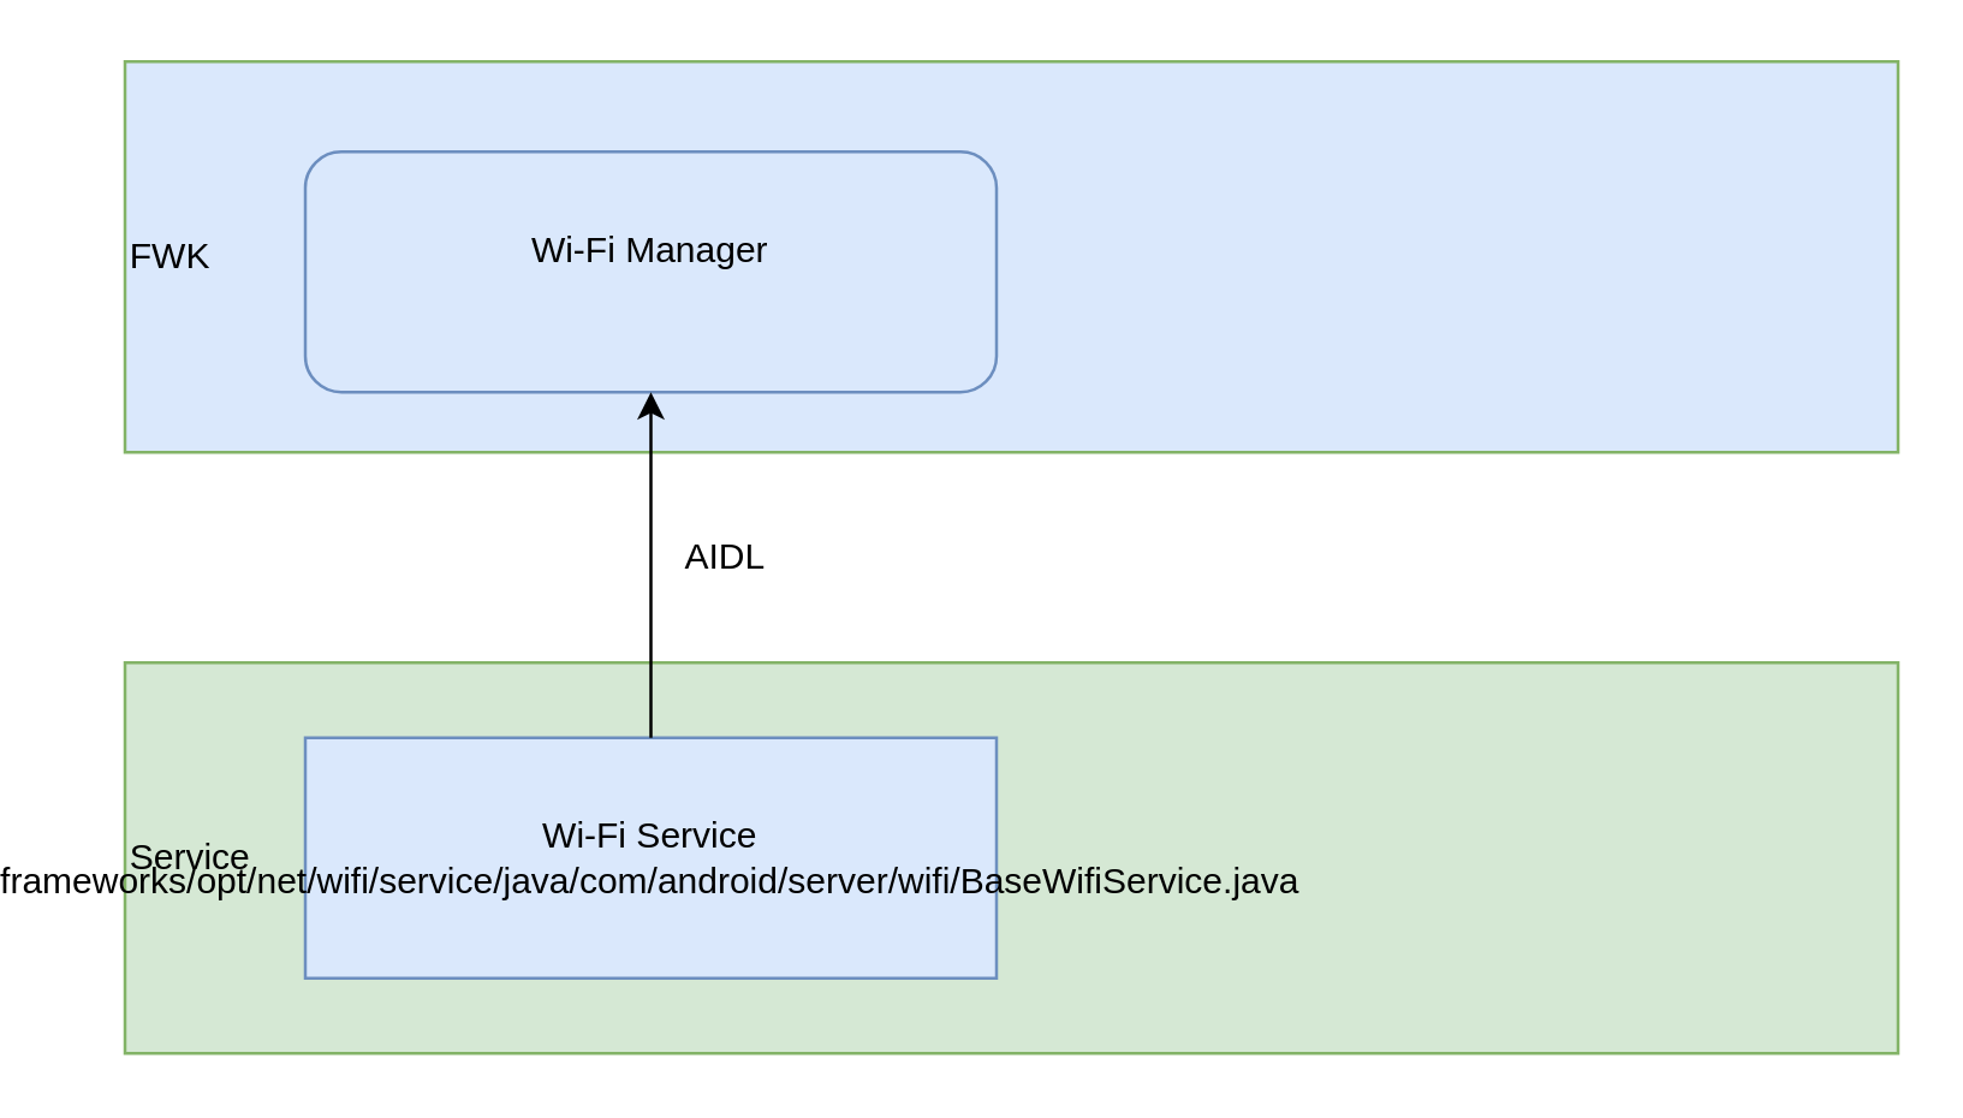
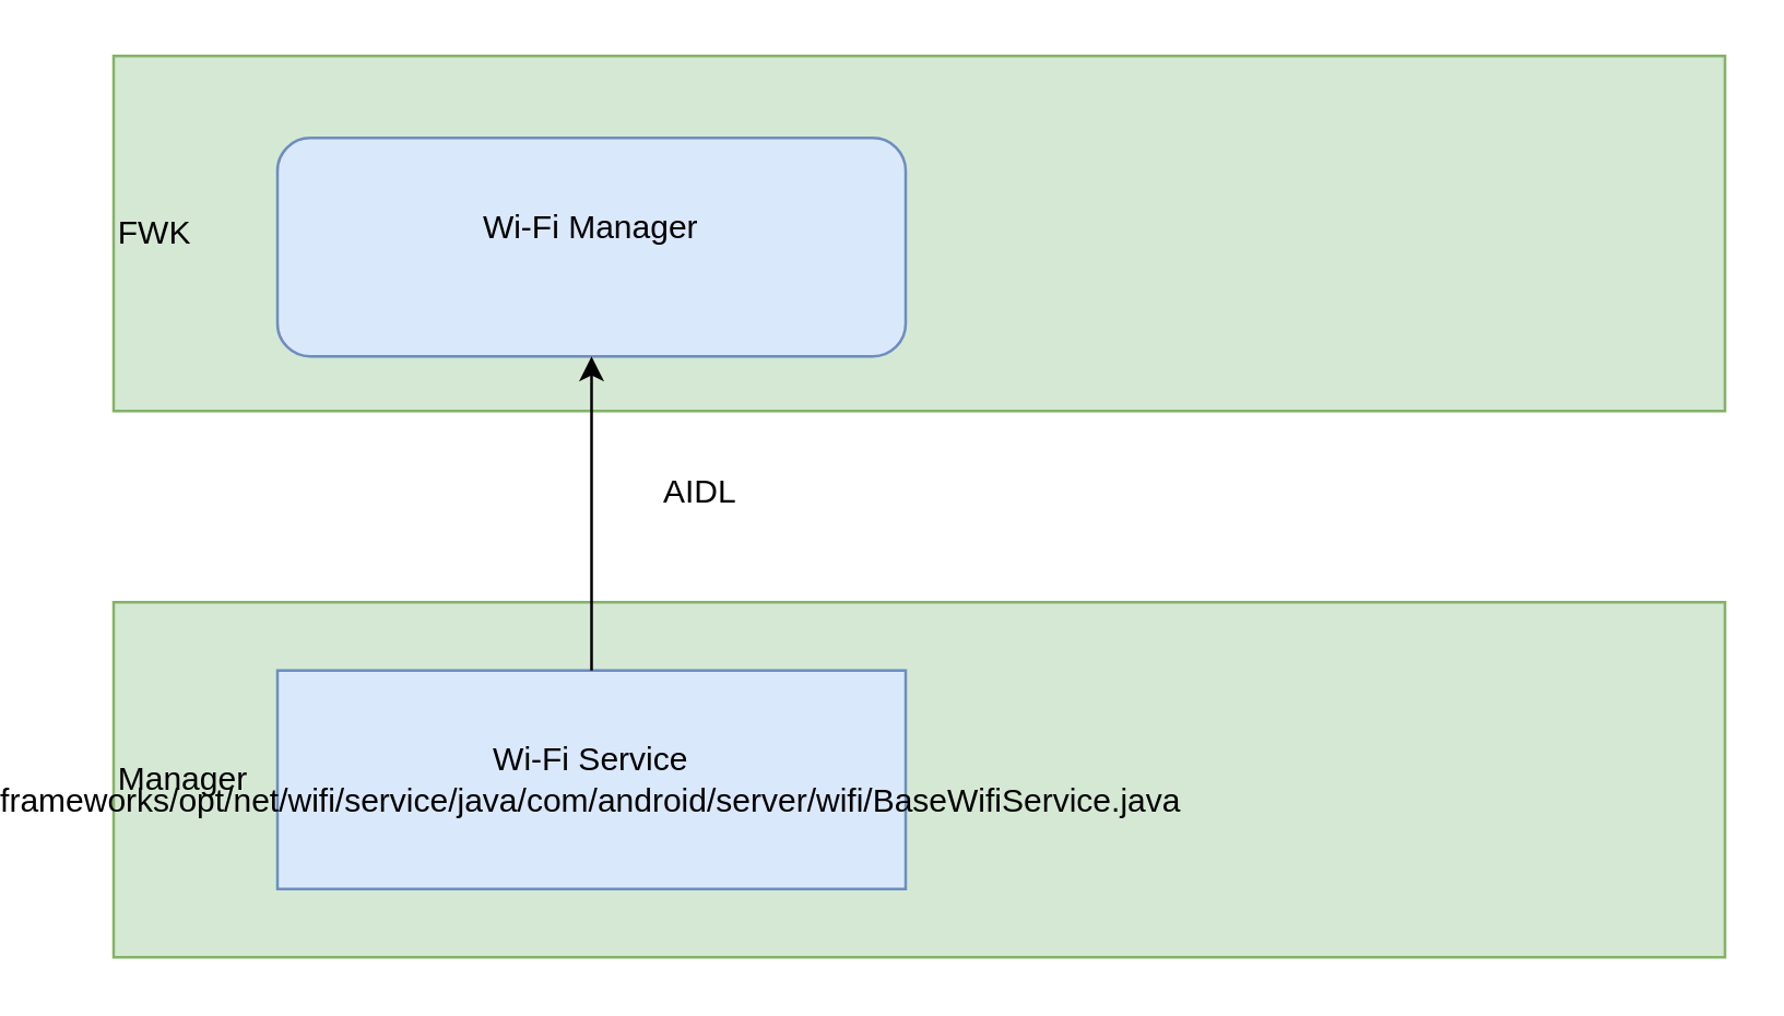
- <mxCell id="2" value="FWK" style="rounded=0;whiteSpace=wrap;html=1;align=left;fillColor=#dae8fc;strokeColor=#82b366;" vertex="1" parent="1"><mxGeometry x="20" y="20" width="590" height="130" as="geometry" /></mxCell>
+ <mxCell id="2" value="FWK" style="rounded=0;whiteSpace=wrap;html=1;align=left;fillColor=#d5e8d4;strokeColor=#82b366;" vertex="1" parent="1"><mxGeometry x="20" y="20" width="590" height="130" as="geometry" /></mxCell>
- <mxCell id="7" value="AIDL" style="text;html=1;align=center;verticalAlign=middle;whiteSpace=wrap;rounded=0;" vertex="1" parent="1"><mxGeometry x="190" y="170" width="60" height="30" as="geometry" /></mxCell>
+ <mxCell id="7" value="AIDL" style="text;html=1;align=center;verticalAlign=middle;whiteSpace=wrap;rounded=0;" vertex="1" parent="1"><mxGeometry x="205" y="165" width="60" height="30" as="geometry" /></mxCell>
- <mxCell id="4" value="Service" style="rounded=0;whiteSpace=wrap;html=1;align=left;fillColor=#d5e8d4;strokeColor=#82b366;" vertex="1" parent="1"><mxGeometry x="20" y="220" width="590" height="130" as="geometry" /></mxCell>
+ <mxCell id="4" value="Manager" style="rounded=0;whiteSpace=wrap;html=1;align=left;fillColor=#d5e8d4;strokeColor=#82b366;" vertex="1" parent="1"><mxGeometry x="20" y="220" width="590" height="130" as="geometry" /></mxCell>
